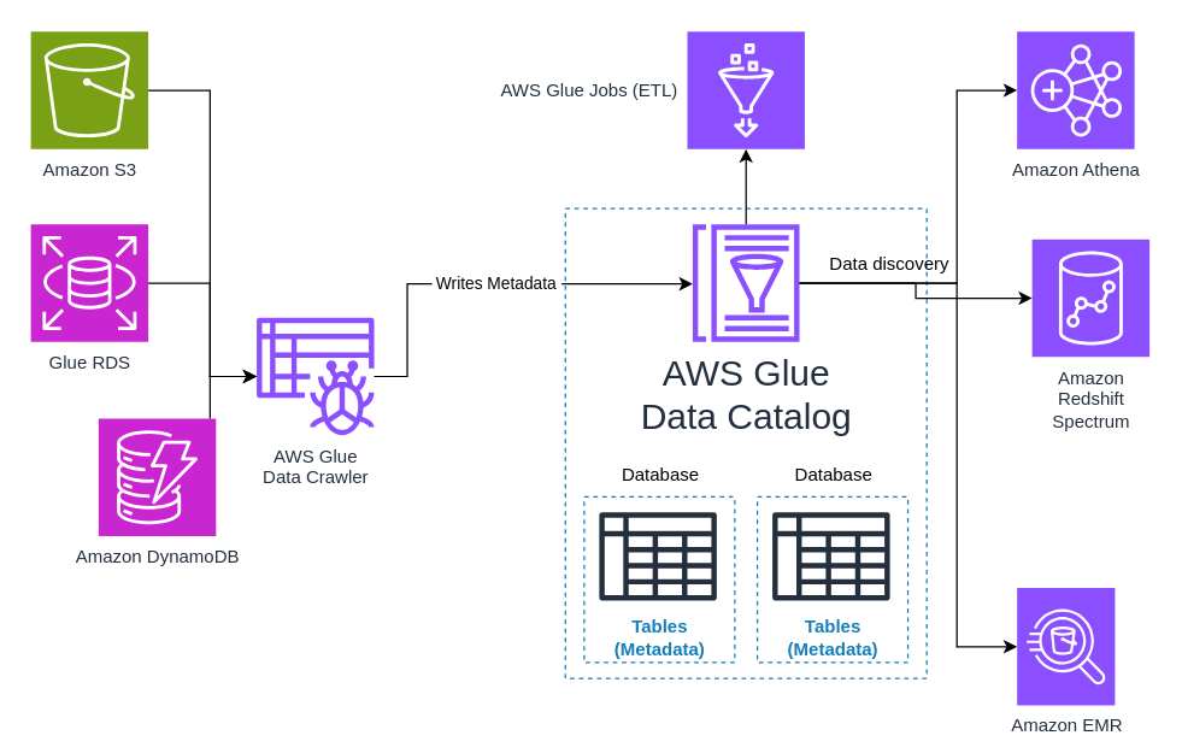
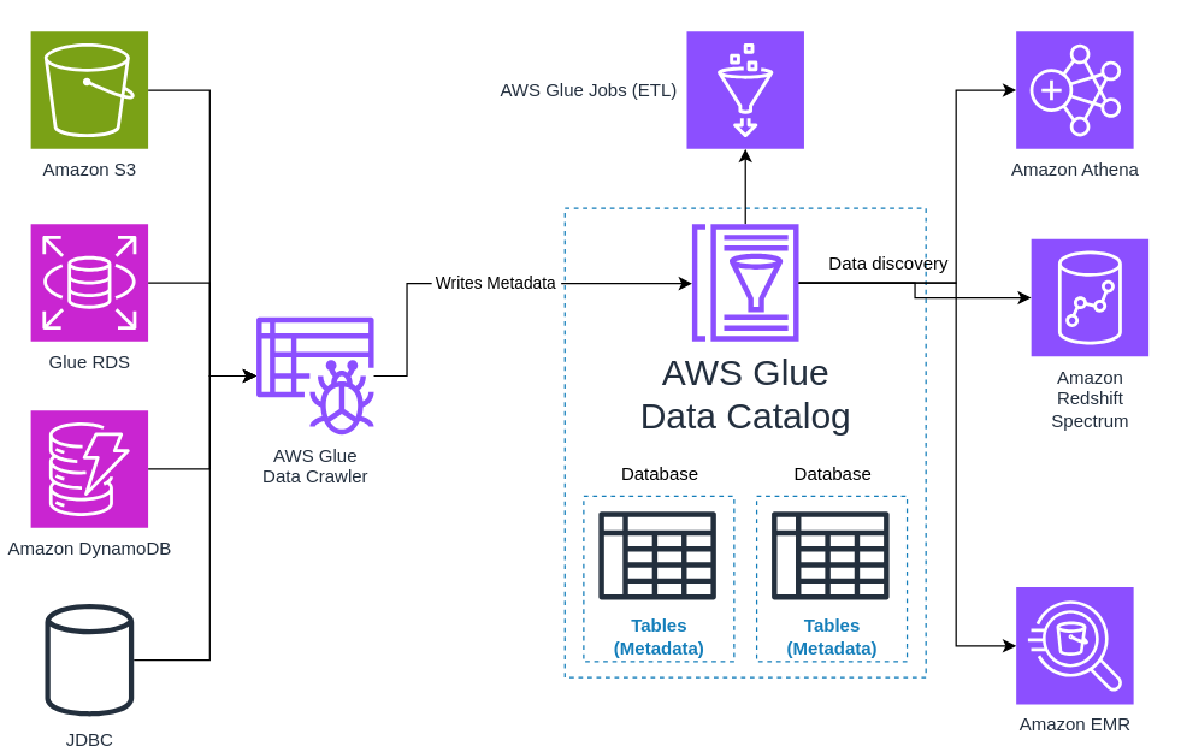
- <mxCell id="8" value="Amazon DynamoDB" style="sketch=0;points=[[0,0,0],[0.25,0,0],[0.5,0,0],[0.75,0,0],[1,0,0],[0,1,0],[0.25,1,0],[0.5,1,0],[0.75,1,0],[1,1,0],[0,0.25,0],[0,0.5,0],[0,0.75,0],[1,0.25,0],[1,0.5,0],[1,0.75,0]];outlineConnect=0;fontColor=#232F3E;fillColor=#C925D1;strokeColor=#ffffff;dashed=0;verticalLabelPosition=bottom;verticalAlign=top;align=center;html=1;fontSize=12;fontStyle=0;aspect=fixed;shape=mxgraph.aws4.resourceIcon;resIcon=mxgraph.aws4.dynamodb;" vertex="1" parent="1"><mxGeometry x="65" y="277.5" width="78" height="78" as="geometry" /></mxCell>
+ <mxCell id="8" value="Amazon DynamoDB" style="sketch=0;points=[[0,0,0],[0.25,0,0],[0.5,0,0],[0.75,0,0],[1,0,0],[0,1,0],[0.25,1,0],[0.5,1,0],[0.75,1,0],[1,1,0],[0,0.25,0],[0,0.5,0],[0,0.75,0],[1,0.25,0],[1,0.5,0],[1,0.75,0]];outlineConnect=0;fontColor=#232F3E;fillColor=#C925D1;strokeColor=#ffffff;dashed=0;verticalLabelPosition=bottom;verticalAlign=top;align=center;html=1;fontSize=12;fontStyle=0;aspect=fixed;shape=mxgraph.aws4.resourceIcon;resIcon=mxgraph.aws4.dynamodb;" vertex="1" parent="1"><mxGeometry x="20" y="272.5" width="78" height="78" as="geometry" /></mxCell>
+ <mxCell id="9" style="edgeStyle=orthogonalEdgeStyle;rounded=0;orthogonalLoop=1;jettySize=auto;html=1;" edge="1" parent="1" source="10" target="19"><mxGeometry relative="1" as="geometry"><Array as="points"><mxPoint x="139" y="438.5" /><mxPoint x="139" y="249.5" /></Array></mxGeometry></mxCell>
- <mxCell id="12" value="Amazon EMR" style="sketch=0;points=[[0,0,0],[0.25,0,0],[0.5,0,0],[0.75,0,0],[1,0,0],[0,1,0],[0.25,1,0],[0.5,1,0],[0.75,1,0],[1,1,0],[0,0.25,0],[0,0.5,0],[0,0.75,0],[1,0.25,0],[1,0.5,0],[1,0.75,0]];outlineConnect=0;fontColor=#232F3E;fillColor=#8C4FFF;strokeColor=#ffffff;dashed=0;verticalLabelPosition=bottom;verticalAlign=top;align=center;html=1;fontSize=12;fontStyle=0;aspect=fixed;shape=mxgraph.aws4.resourceIcon;resIcon=mxgraph.aws4.athena;" vertex="1" parent="1"><mxGeometry x="675" y="390" width="65" height="78" as="geometry" /></mxCell>
+ <mxCell id="12" value="Amazon EMR" style="sketch=0;points=[[0,0,0],[0.25,0,0],[0.5,0,0],[0.75,0,0],[1,0,0],[0,1,0],[0.25,1,0],[0.5,1,0],[0.75,1,0],[1,1,0],[0,0.25,0],[0,0.5,0],[0,0.75,0],[1,0.25,0],[1,0.5,0],[1,0.75,0]];outlineConnect=0;fontColor=#232F3E;fillColor=#8C4FFF;strokeColor=#ffffff;dashed=0;verticalLabelPosition=bottom;verticalAlign=top;align=center;html=1;fontSize=12;fontStyle=0;aspect=fixed;shape=mxgraph.aws4.resourceIcon;resIcon=mxgraph.aws4.athena;" vertex="1" parent="1"><mxGeometry x="675" y="390" width="78" height="78" as="geometry" /></mxCell>
+ <mxCell id="10" value="JDBC" style="sketch=0;outlineConnect=0;fontColor=#232F3E;gradientColor=none;fillColor=#232F3D;strokeColor=none;dashed=0;verticalLabelPosition=bottom;verticalAlign=top;align=center;html=1;fontSize=12;fontStyle=0;aspect=fixed;pointerEvents=1;shape=mxgraph.aws4.generic_database;" vertex="1" parent="1"><mxGeometry x="29.5" y="399.5" width="59" height="78" as="geometry" /></mxCell>
